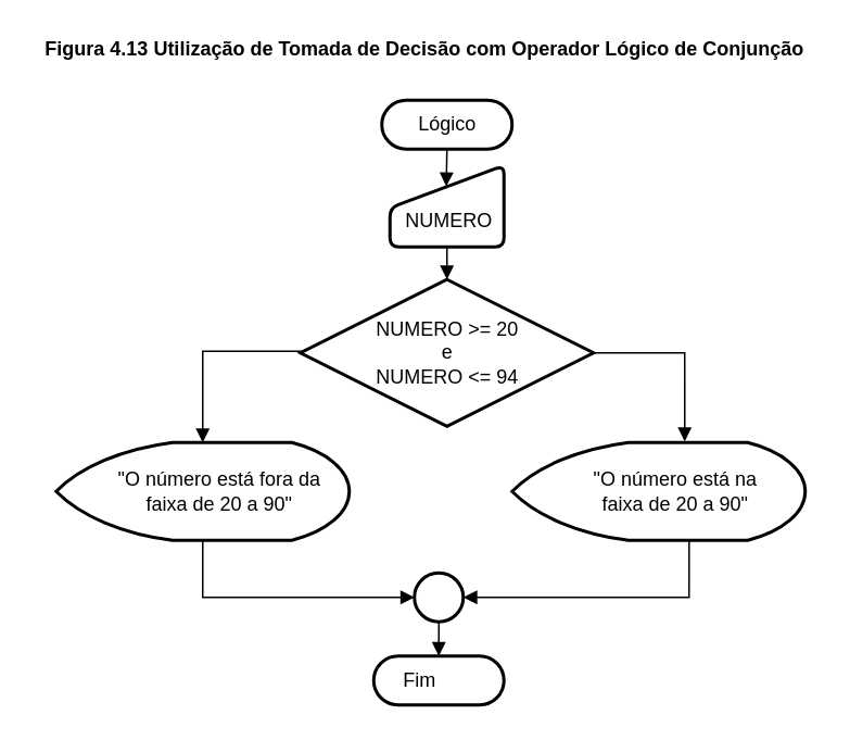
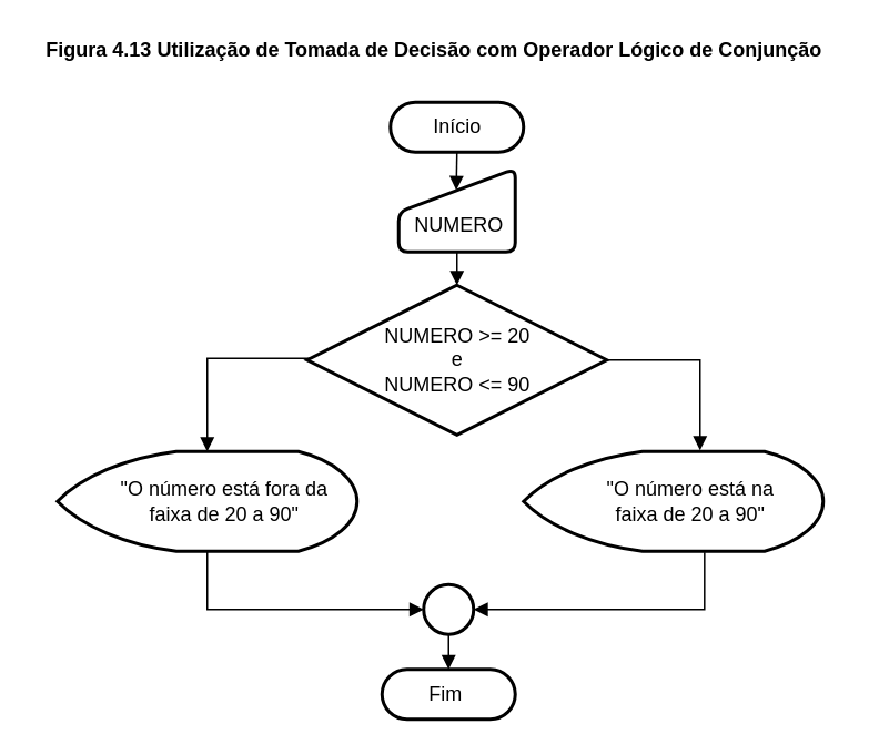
- <mxCell id="22" value="Lógico" style="text;html=1;align=center;verticalAlign=middle;resizable=0;points=[];autosize=1;strokeColor=none;fillColor=none;" vertex="1" parent="1"><mxGeometry x="254" y="66" width="40" height="20" as="geometry" /></mxCell>
+ <mxCell id="22" value="Início" style="text;html=1;align=center;verticalAlign=middle;resizable=0;points=[];autosize=1;strokeColor=none;fillColor=none;" vertex="1" parent="1"><mxGeometry x="254" y="66" width="40" height="20" as="geometry" /></mxCell>
- <mxCell id="9" value="NUMERO &amp;gt;= 20&lt;br&gt;e&lt;br&gt;NUMERO &amp;lt;= 94" style="text;html=1;align=center;verticalAlign=middle;resizable=0;points=[];autosize=1;strokeColor=none;fillColor=none;" vertex="1" parent="1"><mxGeometry x="224" y="191" width="100" height="50" as="geometry" /></mxCell>
+ <mxCell id="9" value="NUMERO &amp;gt;= 20&lt;br&gt;e&lt;br&gt;NUMERO &amp;lt;= 90" style="text;html=1;align=center;verticalAlign=middle;resizable=0;points=[];autosize=1;strokeColor=none;fillColor=none;" vertex="1" parent="1"><mxGeometry x="224" y="191" width="100" height="50" as="geometry" /></mxCell>
- <mxCell id="20" value="Fim" style="text;html=1;align=center;verticalAlign=middle;resizable=0;points=[];autosize=1;strokeColor=none;fillColor=none;" vertex="1" parent="1"><mxGeometry x="237" y="407" width="40" height="20" as="geometry" /></mxCell>
+ <mxCell id="20" value="Fim" style="text;html=1;align=center;verticalAlign=middle;resizable=0;points=[];autosize=1;strokeColor=none;fillColor=none;" vertex="1" parent="1"><mxGeometry x="247" y="407" width="40" height="20" as="geometry" /></mxCell>
